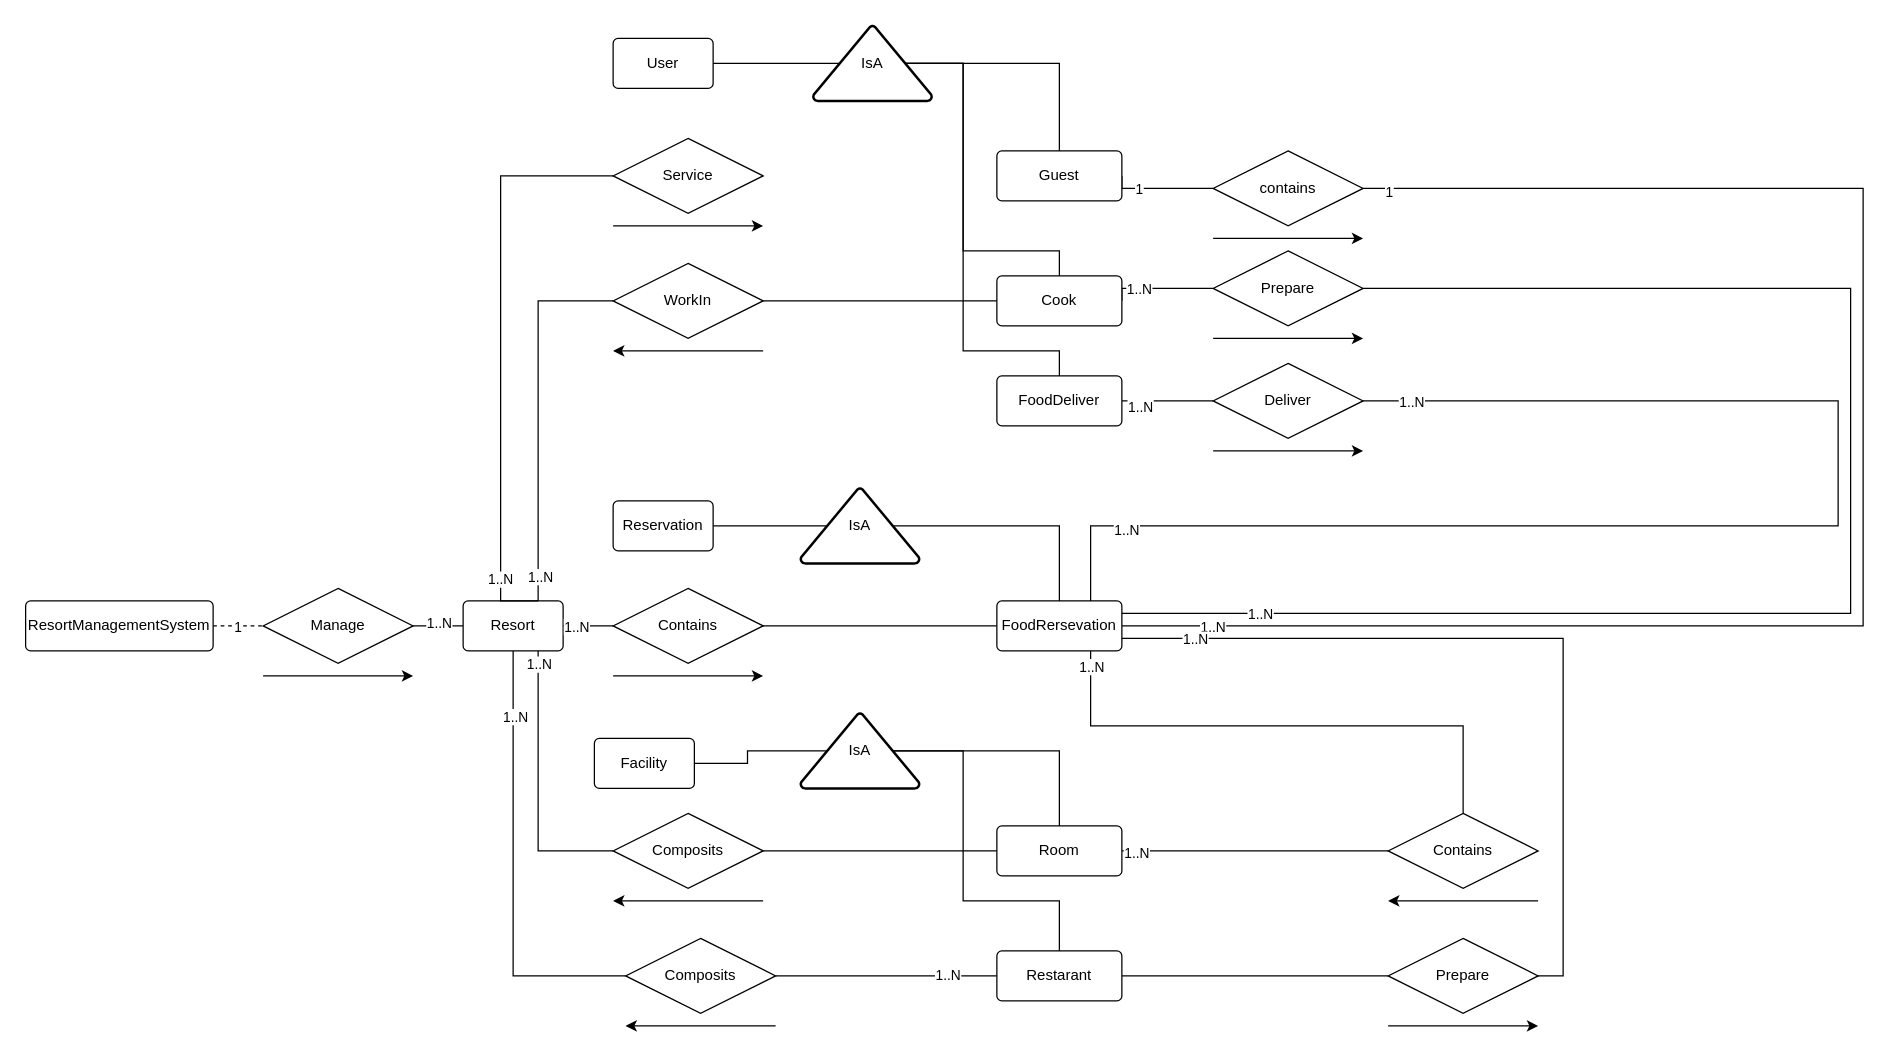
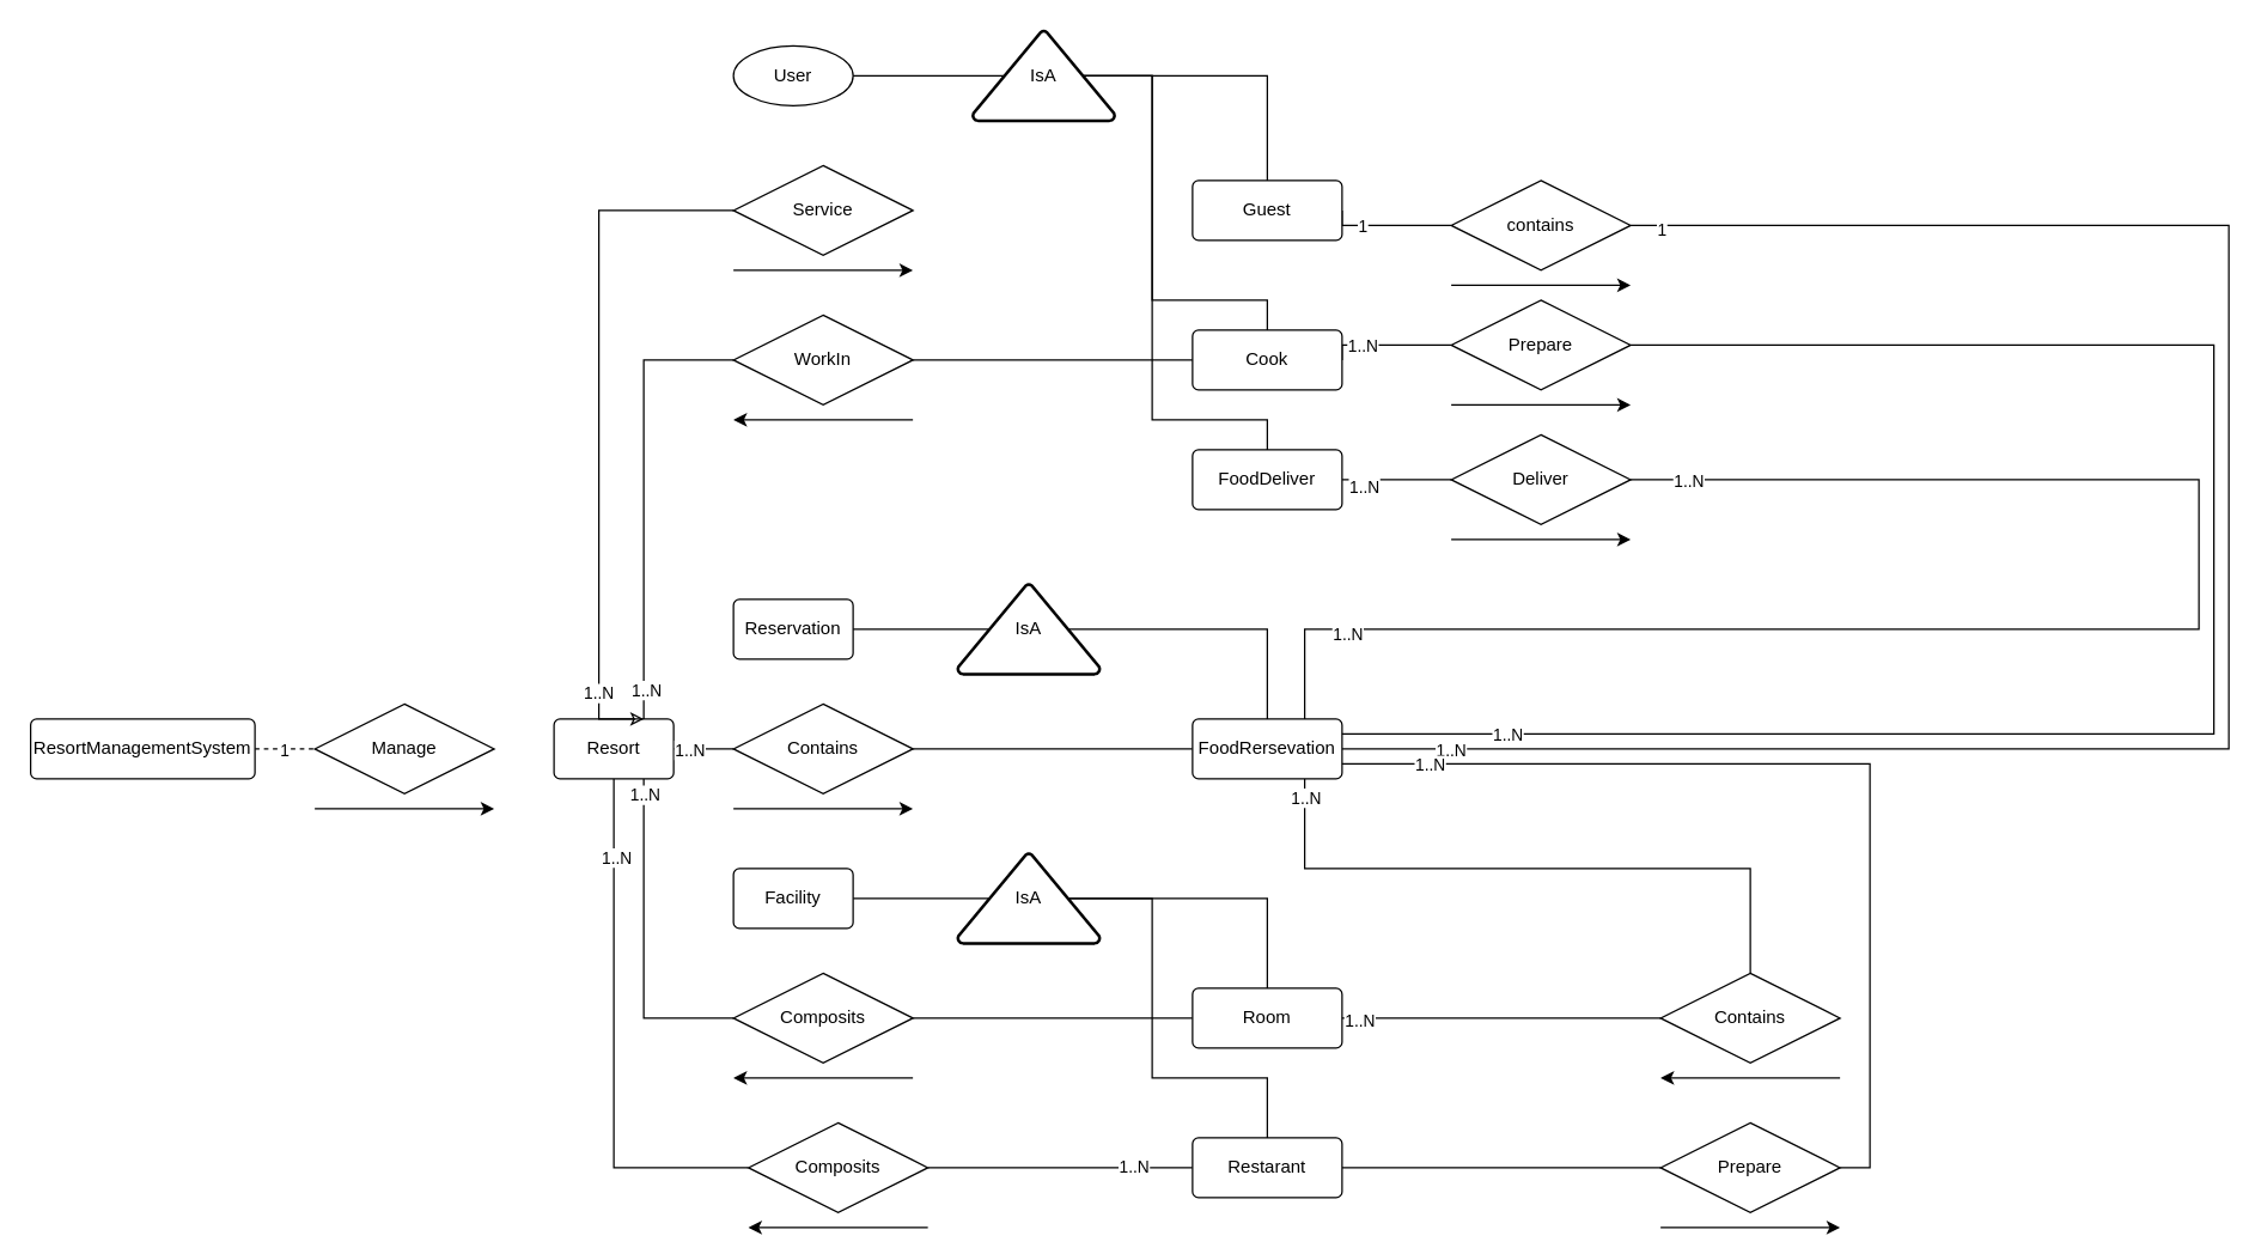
- <mxCell id="21" value="User" style="rounded=1;arcSize=10;whiteSpace=wrap;html=1;align=center;" vertex="1" parent="1"><mxGeometry x="490" y="30" width="80" height="40" as="geometry" /></mxCell>
+ <mxCell id="21" value="User" style="ellipse;arcSize=10;whiteSpace=wrap;html=1;align=center;" vertex="1" parent="1"><mxGeometry x="490" y="30" width="80" height="40" as="geometry" /></mxCell>
- <mxCell id="11" value="1..N" style="edgeStyle=orthogonalEdgeStyle;rounded=0;orthogonalLoop=1;jettySize=auto;html=1;exitX=0;exitY=0.5;exitDx=0;exitDy=0;entryX=0.75;entryY=0;entryDx=0;entryDy=0;endArrow=none;endFill=0;" edge="1" parent="1" source="12" target="10"><mxGeometry x="0.795" relative="1" as="geometry"><Array as="points"><mxPoint x="400" y="140" /><mxPoint x="400" y="480" /></Array><mxPoint as="offset" /></mxGeometry></mxCell>
+ <mxCell id="11" value="1..N" style="edgeStyle=orthogonalEdgeStyle;rounded=0;orthogonalLoop=1;jettySize=auto;html=1;exitX=0;exitY=0.5;exitDx=0;exitDy=0;entryX=0.75;entryY=0;entryDx=0;entryDy=0;endArrow=classic;endFill=0;" edge="1" parent="1" source="12" target="10"><mxGeometry x="0.795" relative="1" as="geometry"><Array as="points"><mxPoint x="400" y="140" /><mxPoint x="400" y="480" /></Array><mxPoint as="offset" /></mxGeometry></mxCell>
- <mxCell id="5" style="edgeStyle=orthogonalEdgeStyle;rounded=0;orthogonalLoop=1;jettySize=auto;html=1;exitX=1;exitY=0.5;exitDx=0;exitDy=0;entryX=0;entryY=0.5;entryDx=0;entryDy=0;endArrow=none;endFill=0;" edge="1" parent="1" source="7" target="10"><mxGeometry relative="1" as="geometry" /></mxCell>
- <mxCell id="6" value="1..N" style="edgeLabel;html=1;align=center;verticalAlign=middle;resizable=0;points=[];" vertex="1" connectable="0" parent="5"><mxGeometry y="3" relative="1" as="geometry"><mxPoint as="offset" /></mxGeometry></mxCell>
- <mxCell id="24" value="Facility" style="rounded=1;arcSize=10;whiteSpace=wrap;html=1;align=center;" vertex="1" parent="1"><mxGeometry x="475" y="590" width="80" height="40" as="geometry" /></mxCell>
+ <mxCell id="24" value="Facility" style="rounded=1;arcSize=10;whiteSpace=wrap;html=1;align=center;" vertex="1" parent="1"><mxGeometry x="490" y="580" width="80" height="40" as="geometry" /></mxCell>
